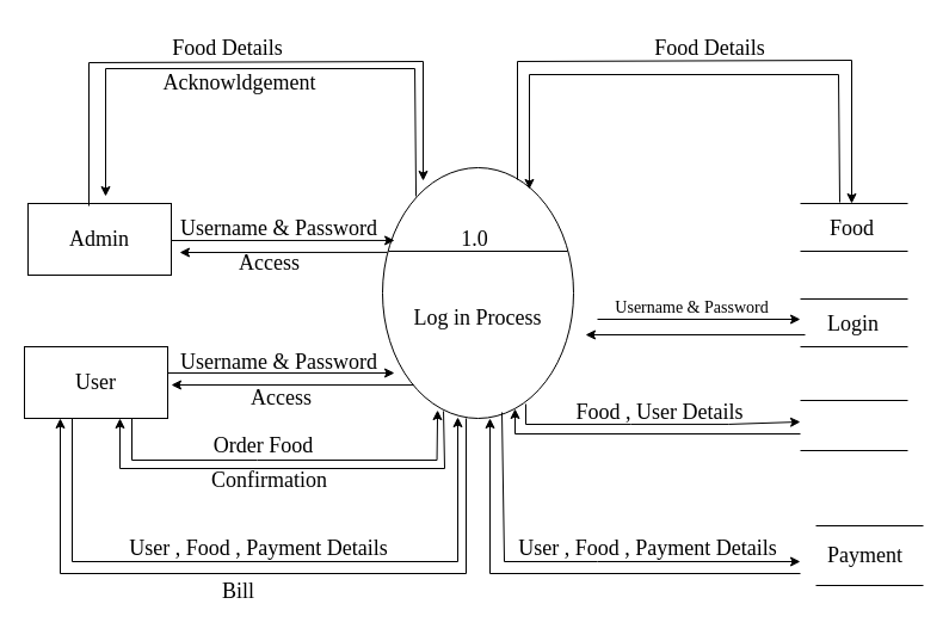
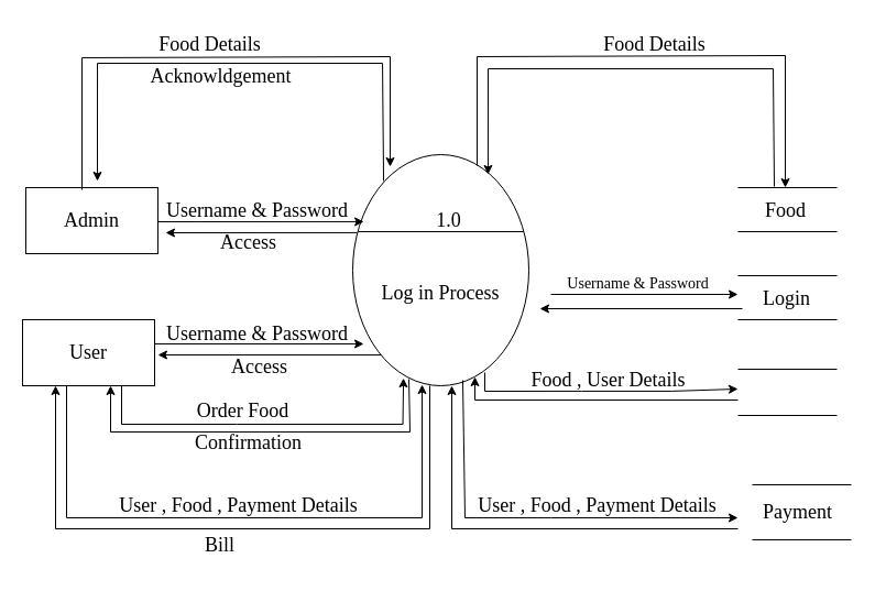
- <mxCell id="3" value="&lt;font face=&quot;Times New Roman&quot; style=&quot;font-size: 18px;&quot;&gt;1.0&lt;/font&gt;" style="text;html=1;align=center;verticalAlign=middle;resizable=0;points=[];autosize=1;strokeColor=none;fillColor=none;" vertex="1" parent="1"><mxGeometry x="372" y="180" width="50" height="40" as="geometry" /></mxCell>
+ <mxCell id="3" value="&lt;font face=&quot;Times New Roman&quot; style=&quot;font-size: 18px;&quot;&gt;1.0&lt;/font&gt;" style="text;html=1;align=center;verticalAlign=middle;resizable=0;points=[];autosize=1;strokeColor=none;fillColor=none;" vertex="1" parent="1"><mxGeometry x="382" y="180" width="50" height="40" as="geometry" /></mxCell>
